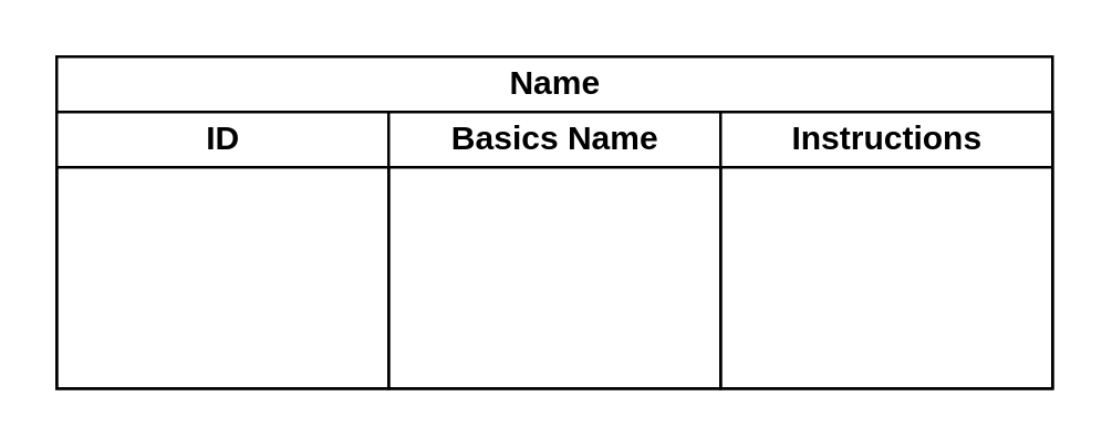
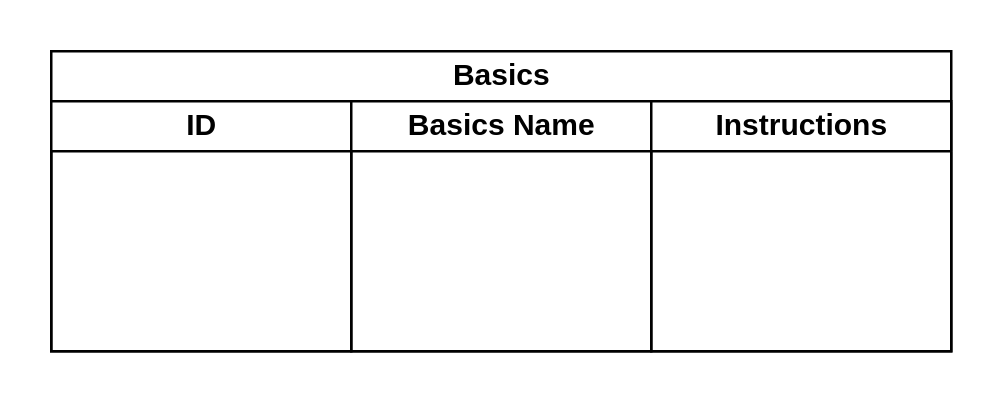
- <mxCell id="2" value="Name" style="swimlane;html=1;childLayout=stackLayout;resizeParent=1;resizeParentMax=0;startSize=20;" vertex="1" parent="1"><mxGeometry x="20" y="20" width="360" height="120" as="geometry" /></mxCell>
+ <mxCell id="2" value="Basics" style="swimlane;html=1;childLayout=stackLayout;resizeParent=1;resizeParentMax=0;startSize=20;" vertex="1" parent="1"><mxGeometry x="20" y="20" width="360" height="120" as="geometry" /></mxCell>
